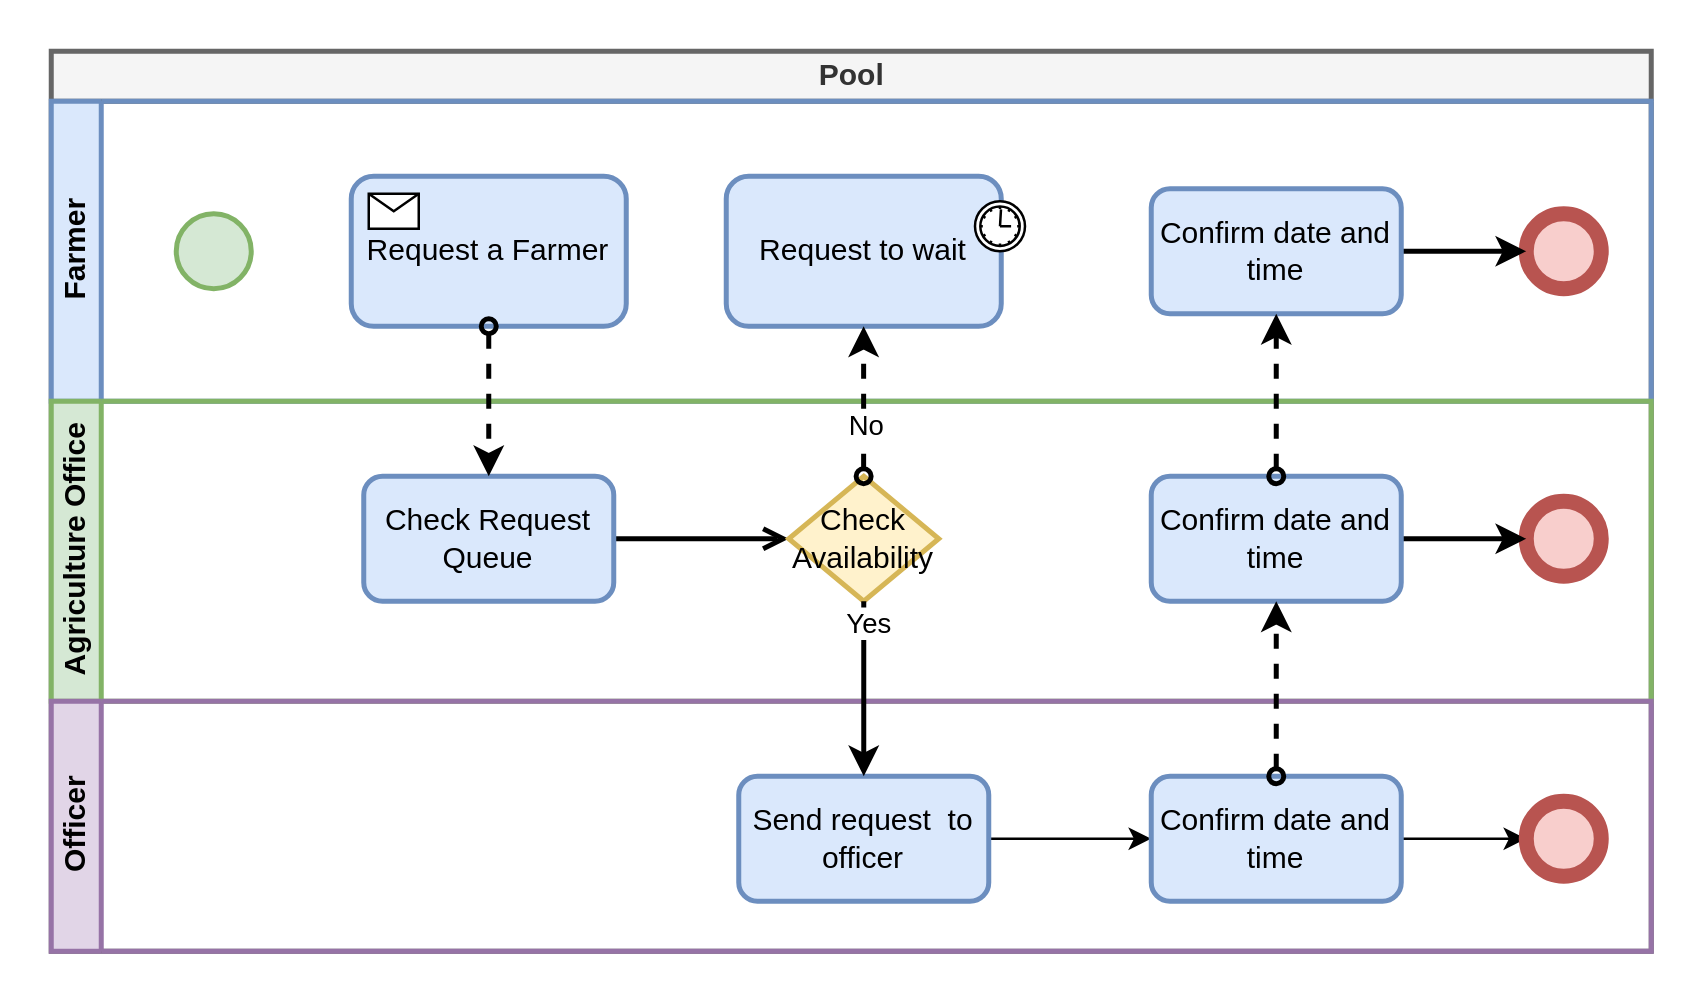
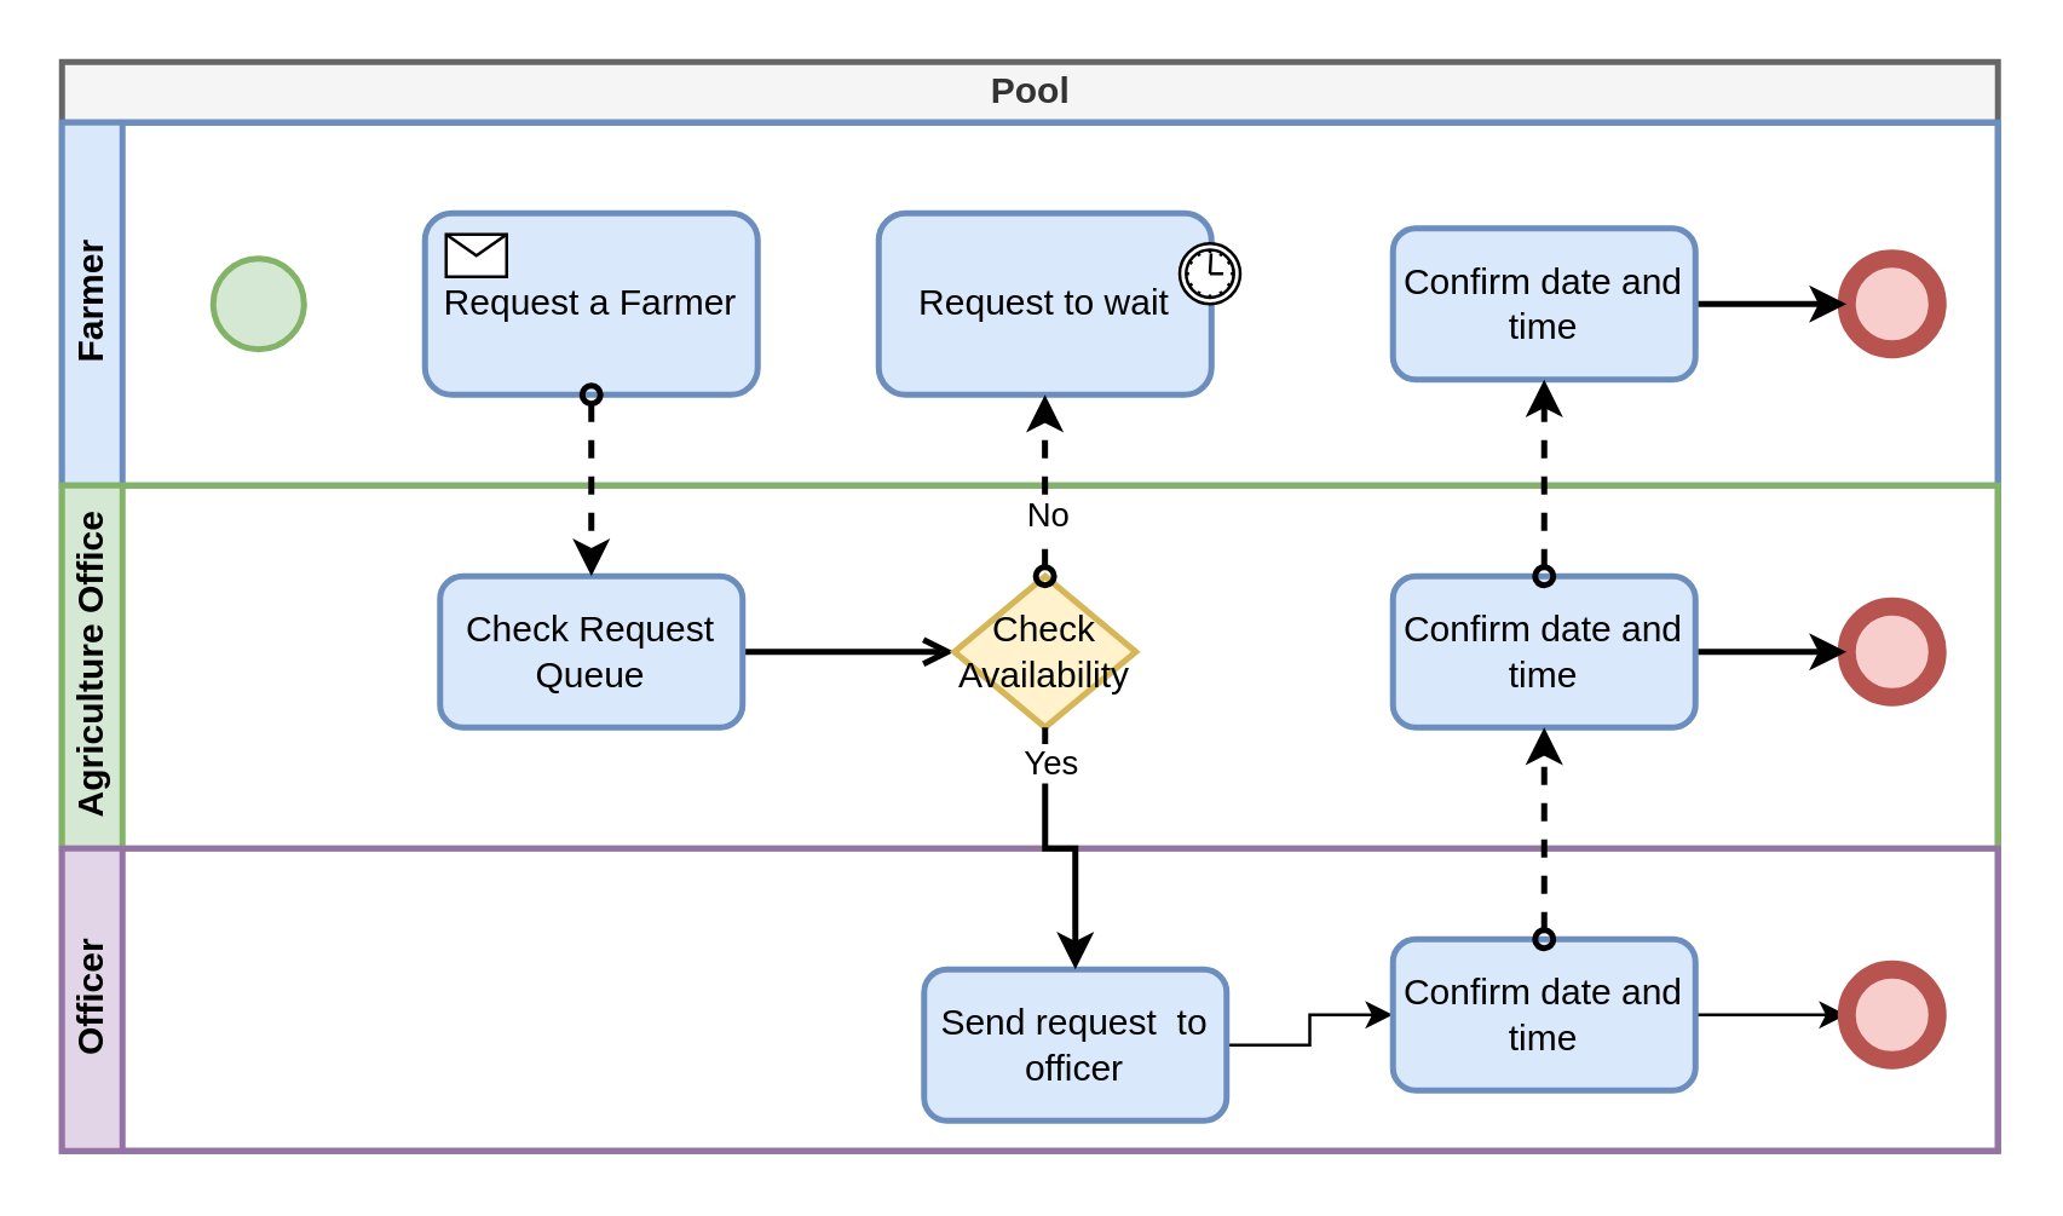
- <mxCell id="23" value="Send request&amp;nbsp; to officer" style="shape=ext;rounded=1;html=1;whiteSpace=wrap;strokeWidth=2;fillColor=#dae8fc;strokeColor=#6c8ebf;" vertex="1" parent="21"><mxGeometry x="275" y="30" width="100" height="50" as="geometry" /></mxCell>
+ <mxCell id="23" value="Send request&amp;nbsp; to officer" style="shape=ext;rounded=1;html=1;whiteSpace=wrap;strokeWidth=2;fillColor=#dae8fc;strokeColor=#6c8ebf;" vertex="1" parent="21"><mxGeometry x="285" y="40" width="100" height="50" as="geometry" /></mxCell>
